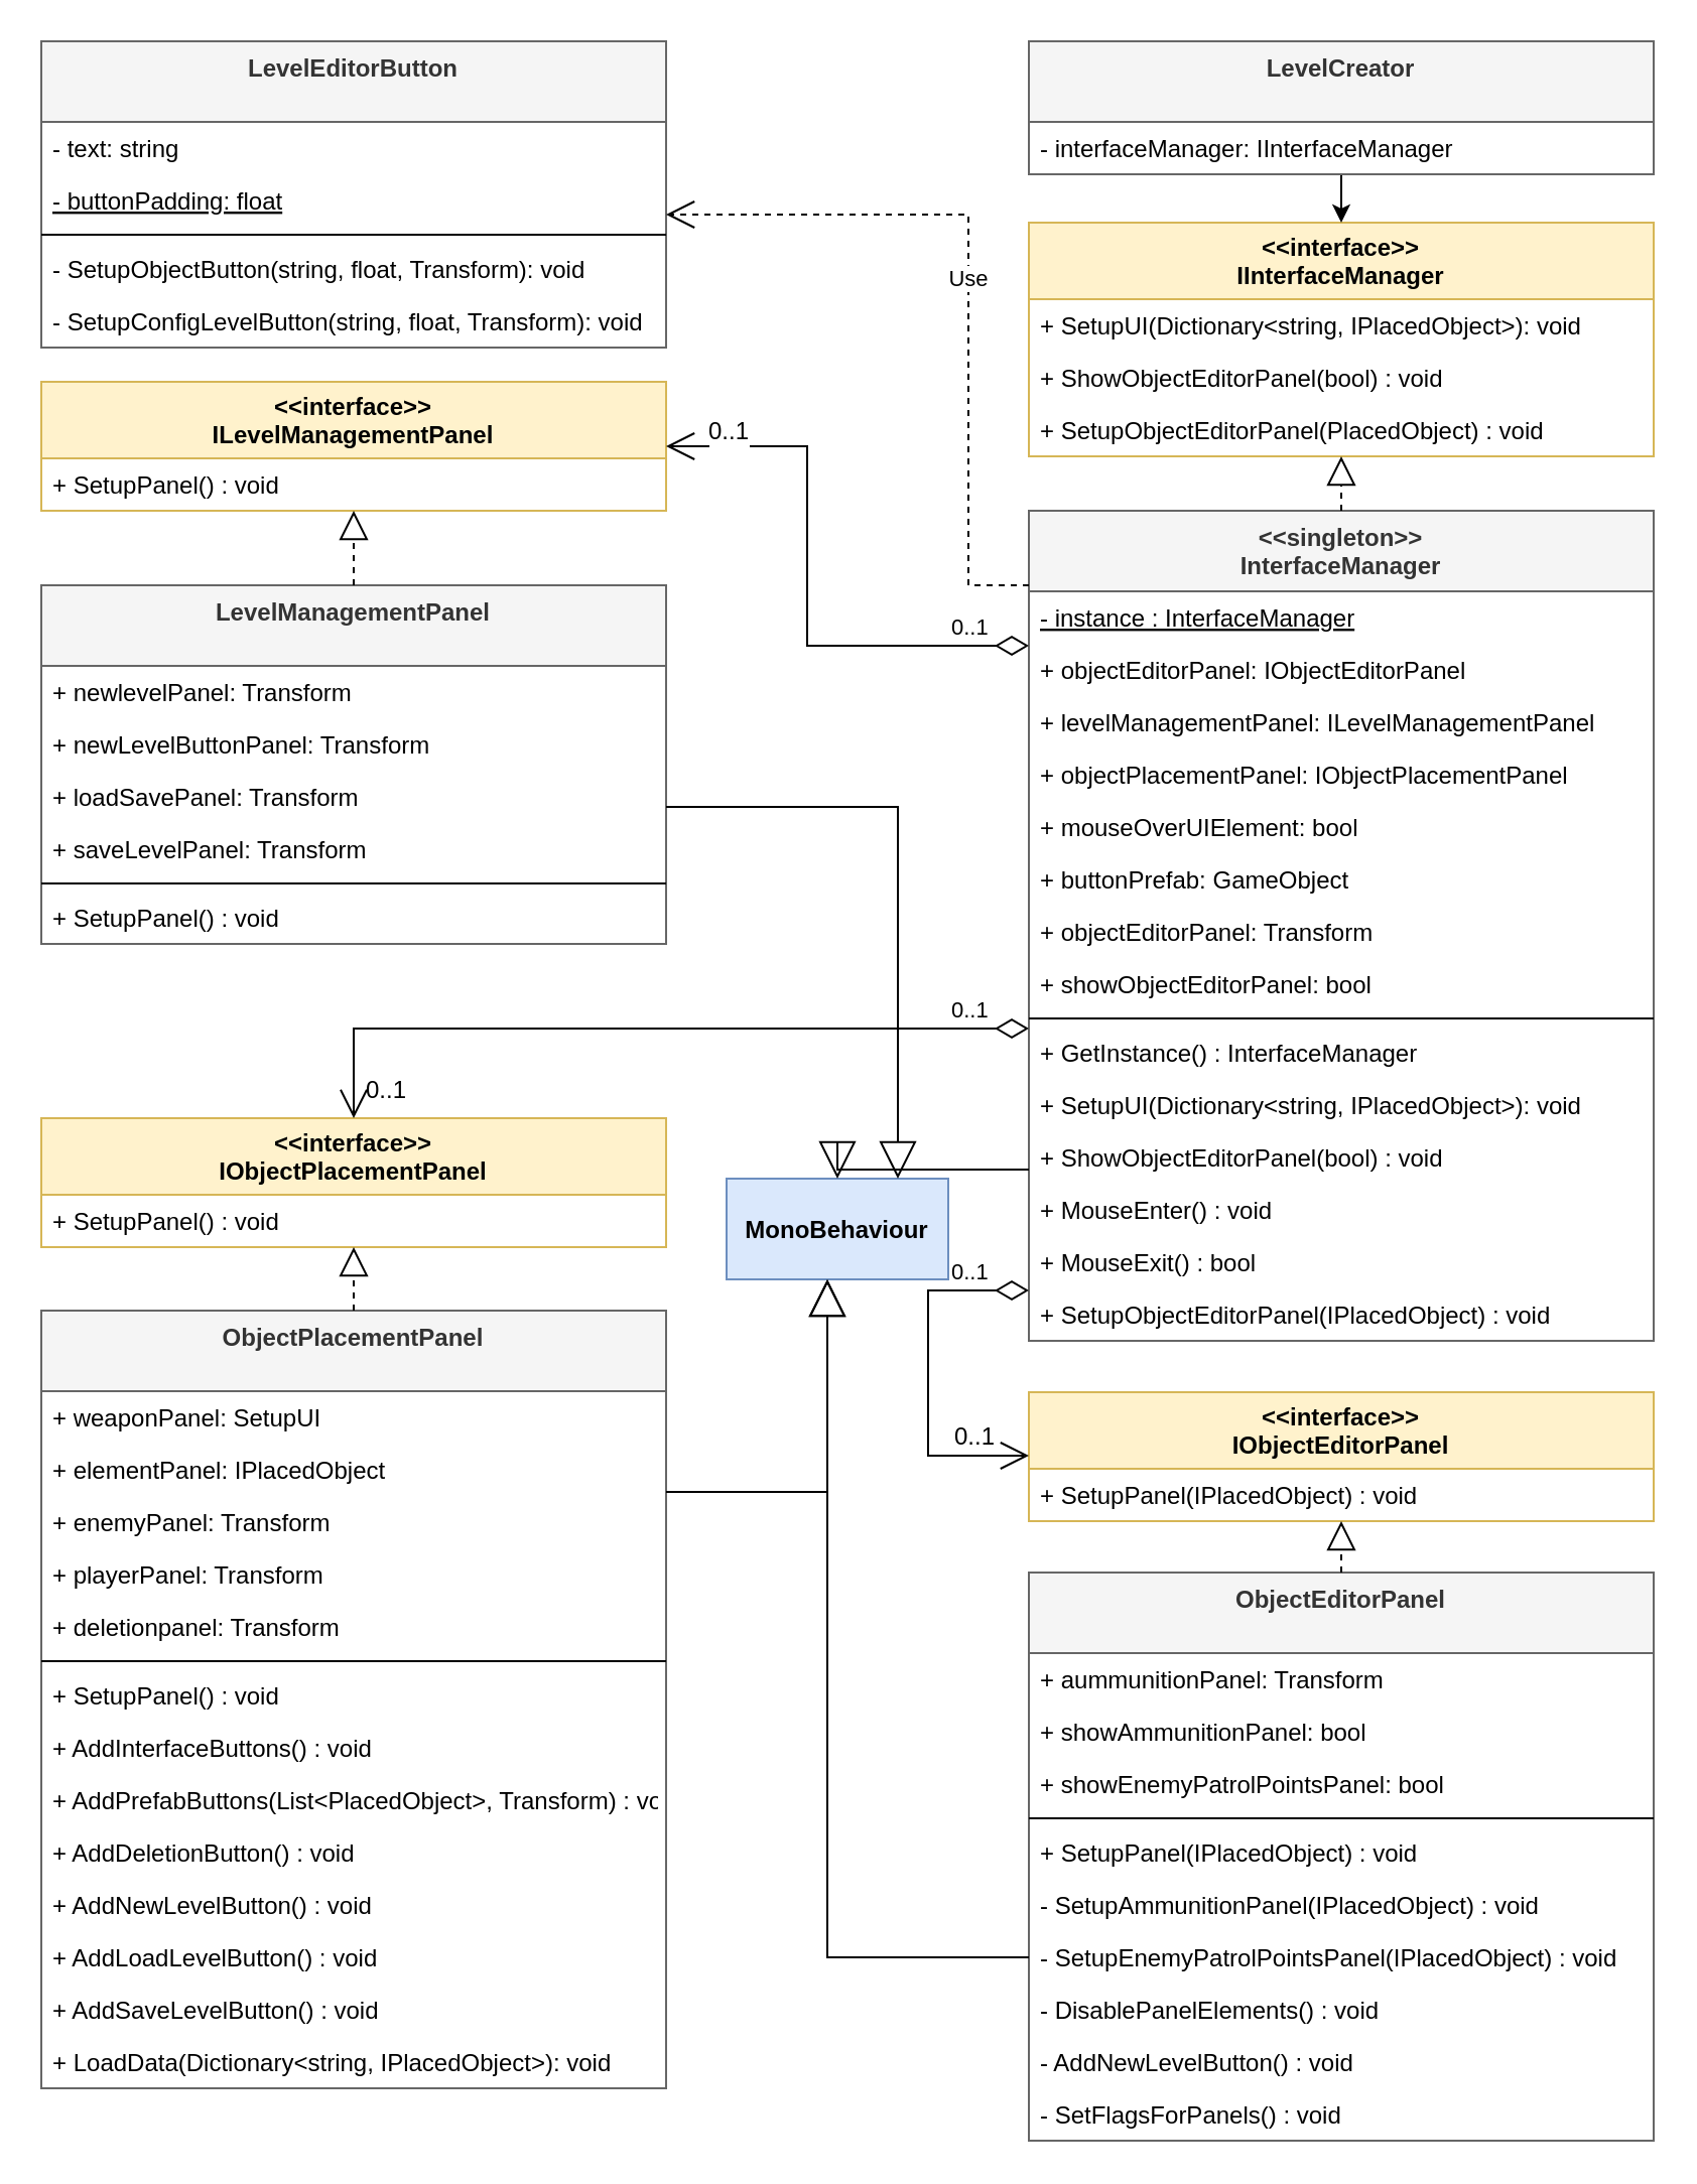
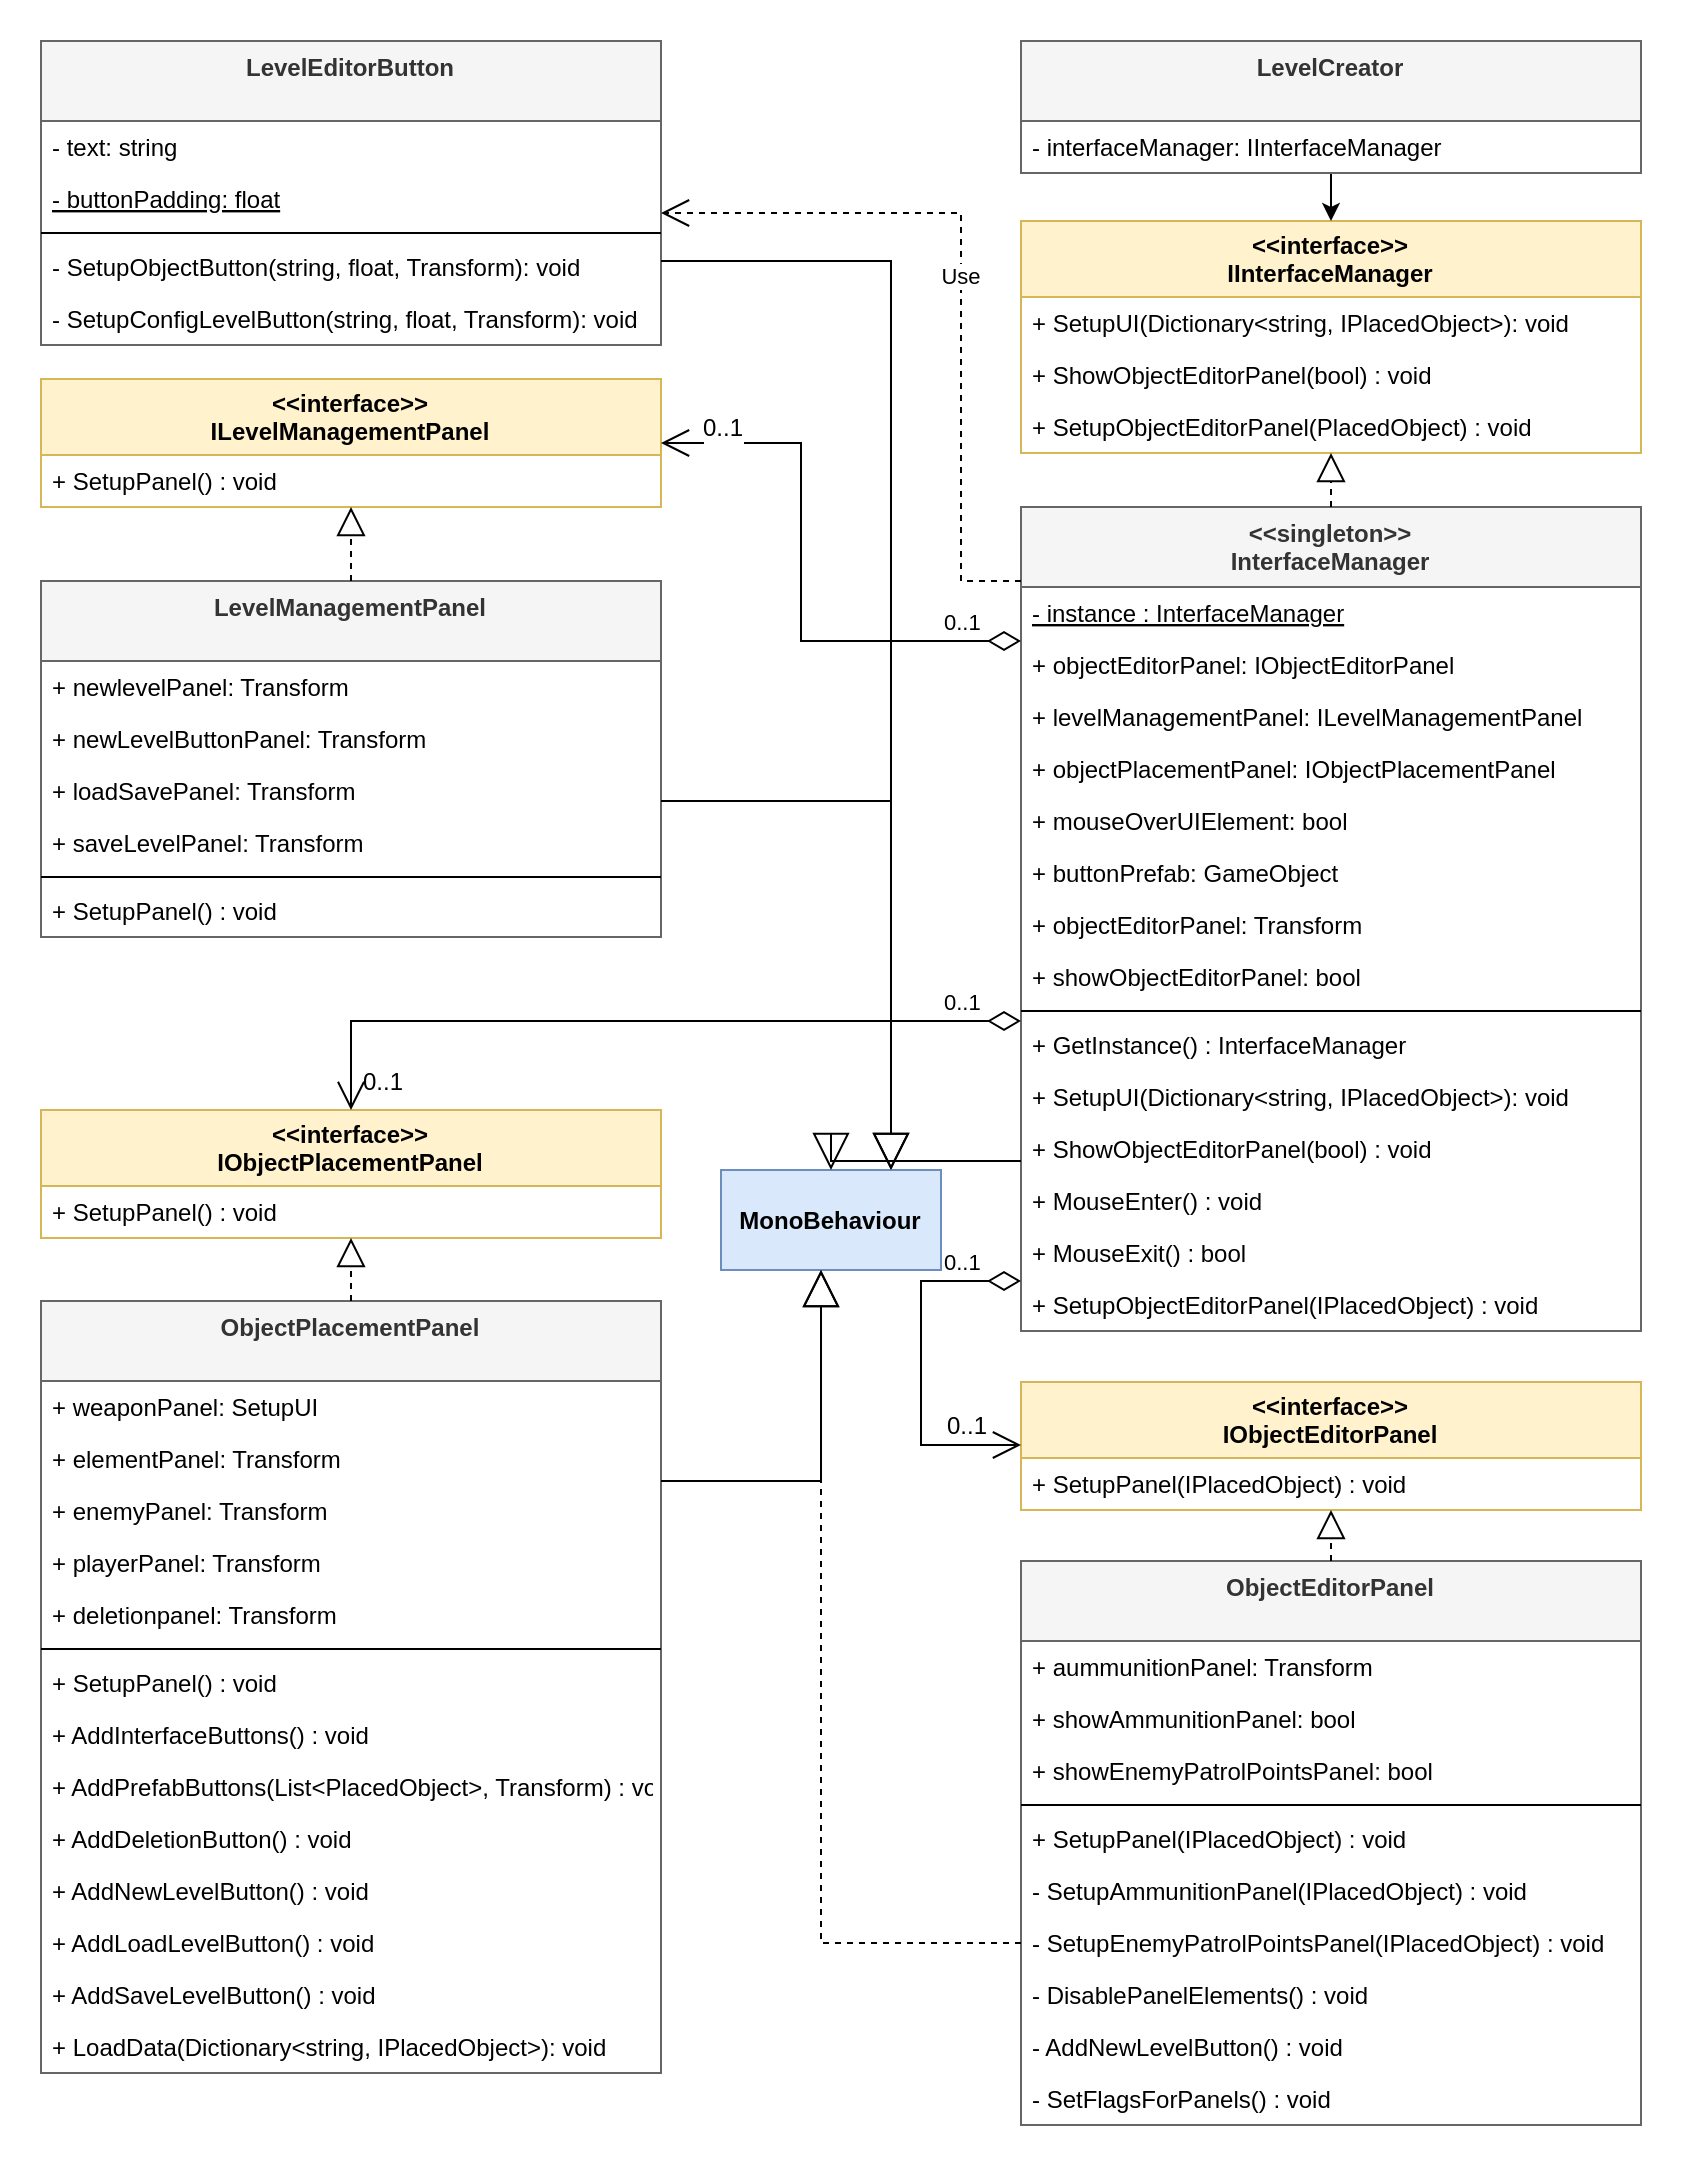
+ <mxCell id="71" value="" style="endArrow=block;endSize=16;endFill=0;edgeStyle=orthogonalEdgeStyle;rounded=0;labelBackgroundColor=none;html=1;" parent="1" source="18" target="73" edge="1"><mxGeometry width="160" relative="1" as="geometry"><mxPoint x="76" y="120" as="sourcePoint" /><mxPoint x="906.571" y="61" as="targetPoint" /><Array as="points"><mxPoint x="445" y="130" /></Array></mxGeometry></mxCell>
- <mxCell id="37" value="+ elementPanel: IPlacedObject" style="text;align=left;verticalAlign=top;spacingLeft=4;spacingRight=4;overflow=hidden;rotatable=0;points=[[0,0.5],[1,0.5]];portConstraint=eastwest;" parent="35" vertex="1"><mxGeometry y="66" width="310" height="26" as="geometry" /></mxCell>
+ <mxCell id="37" value="+ elementPanel: Transform" style="text;align=left;verticalAlign=top;spacingLeft=4;spacingRight=4;overflow=hidden;rotatable=0;points=[[0,0.5],[1,0.5]];portConstraint=eastwest;" parent="35" vertex="1"><mxGeometry y="66" width="310" height="26" as="geometry" /></mxCell>
- <mxCell id="77" value="" style="endArrow=block;endSize=16;endFill=0;edgeStyle=orthogonalEdgeStyle;rounded=0;labelBackgroundColor=none;html=1;" parent="1" source="24" target="73" edge="1"><mxGeometry width="160" relative="1" as="geometry"><mxPoint x="274.176" y="19" as="sourcePoint" /><mxPoint x="33" y="651" as="targetPoint" /><Array as="points"><mxPoint x="410" y="971" /></Array></mxGeometry></mxCell>
+ <mxCell id="77" value="" style="endArrow=block;endSize=16;endFill=0;edgeStyle=orthogonalEdgeStyle;rounded=0;labelBackgroundColor=none;html=1;dashed=1;" parent="1" source="24" target="73" edge="1"><mxGeometry width="160" relative="1" as="geometry"><mxPoint x="274.176" y="19" as="sourcePoint" /><mxPoint x="33" y="651" as="targetPoint" /><Array as="points"><mxPoint x="410" y="971" /></Array></mxGeometry></mxCell>
